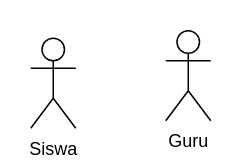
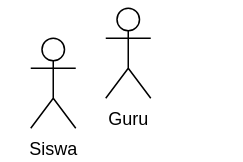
- <mxCell id="3" value="Guru" style="shape=umlActor;verticalLabelPosition=bottom;verticalAlign=top;html=1;outlineConnect=0;" vertex="1" parent="1"><mxGeometry x="110" y="20" width="30" height="60" as="geometry" /></mxCell>
+ <mxCell id="3" value="Guru" style="shape=umlActor;verticalLabelPosition=bottom;verticalAlign=top;html=1;outlineConnect=0;" vertex="1" parent="1"><mxGeometry x="70" y="5" width="30" height="60" as="geometry" /></mxCell>
